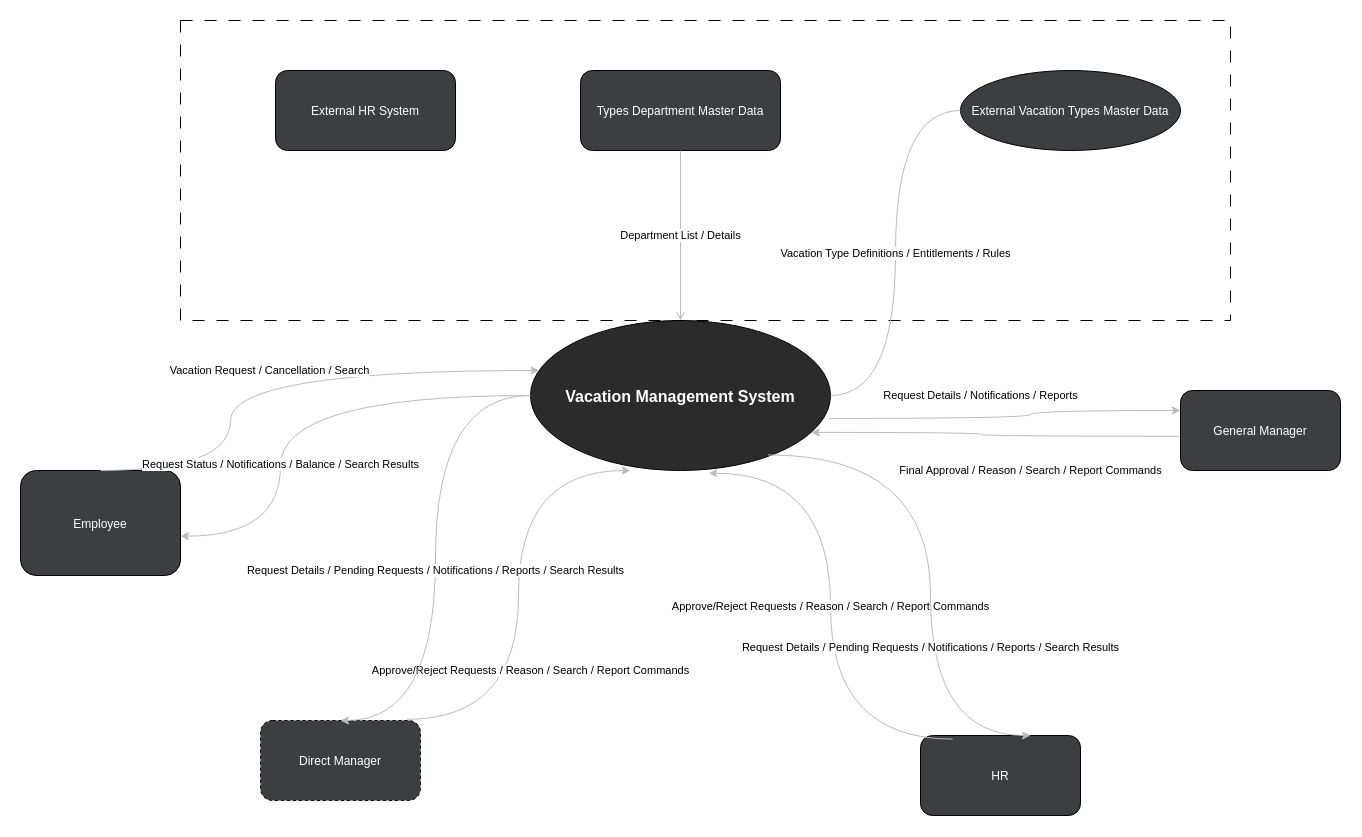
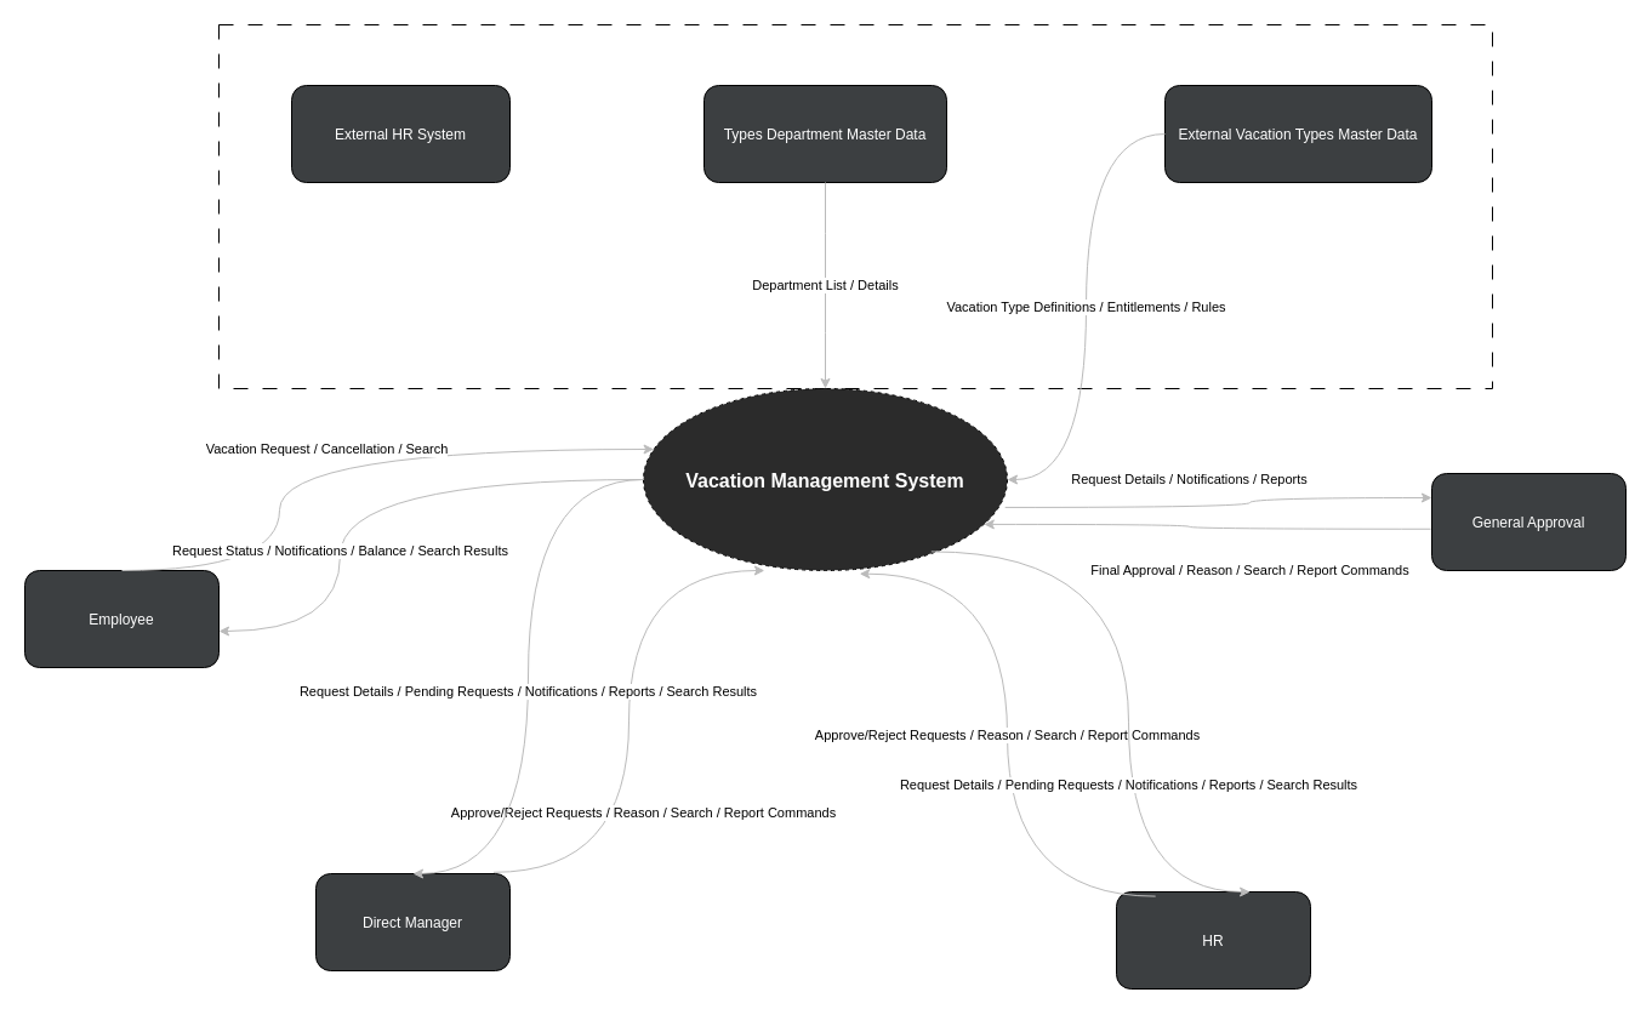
- <mxCell id="8" value="External HR System" style="rounded=1;fillColor=#3C3F41;fontColor=#FFFFFF;fontSize=12;" vertex="1" parent="1"><mxGeometry x="275" y="70" width="180" height="80" as="geometry" /></mxCell>
+ <mxCell id="8" value="External HR System" style="rounded=1;fillColor=#3C3F41;fontColor=#FFFFFF;fontSize=12;" vertex="1" parent="1"><mxGeometry x="240" y="70" width="180" height="80" as="geometry" /></mxCell>
- <mxCell id="10" value="External Vacation Types Master Data" style="ellipse;fillColor=#3C3F41;fontColor=#FFFFFF;fontSize=12;" vertex="1" parent="1"><mxGeometry x="960" y="70" width="220" height="80" as="geometry" /></mxCell>
+ <mxCell id="10" value="External Vacation Types Master Data" style="rounded=1;fillColor=#3C3F41;fontColor=#FFFFFF;fontSize=12;" vertex="1" parent="1"><mxGeometry x="960" y="70" width="220" height="80" as="geometry" /></mxCell>
- <mxCell id="19" value="Department List / Details" style="edgeStyle=elbowEdgeStyle;curved=1;endArrow=open;strokeColor=#BBBBBB;fontColor=#000000;html=1;align=center;verticalAlign=middle;" edge="1" parent="1" source="9" target="3"><mxGeometry relative="1" as="geometry" /></mxCell>
+ <mxCell id="19" value="Department List / Details" style="edgeStyle=elbowEdgeStyle;curved=1;endArrow=classic;strokeColor=#BBBBBB;fontColor=#000000;html=1;align=center;verticalAlign=middle;" edge="1" parent="1" source="9" target="3"><mxGeometry relative="1" as="geometry" /></mxCell>
- <mxCell id="20" value="Vacation Type Definitions / Entitlements / Rules" style="edgeStyle=elbowEdgeStyle;curved=1;endArrow=none;strokeColor=#BBBBBB;fontColor=#000000;html=1;align=center;verticalAlign=middle;" edge="1" parent="1" source="10" target="3"><mxGeometry relative="1" as="geometry" /></mxCell>
+ <mxCell id="20" value="Vacation Type Definitions / Entitlements / Rules" style="edgeStyle=elbowEdgeStyle;curved=1;endArrow=classic;strokeColor=#BBBBBB;fontColor=#000000;html=1;align=center;verticalAlign=middle;" edge="1" parent="1" source="10" target="3"><mxGeometry relative="1" as="geometry" /></mxCell>
- <mxCell id="3" value="Vacation Management System" style="ellipse;fillColor=#2B2B2B;fontColor=#FFFFFF;fontSize=16;fontStyle=1;" vertex="1" parent="1"><mxGeometry x="530" y="320" width="300" height="150" as="geometry" /></mxCell>
+ <mxCell id="3" value="Vacation Management System" style="ellipse;fillColor=#2B2B2B;fontColor=#FFFFFF;fontSize=16;fontStyle=1;dashed=1;" vertex="1" parent="1"><mxGeometry x="530" y="320" width="300" height="150" as="geometry" /></mxCell>
- <mxCell id="7" value="General Manager" style="rounded=1;fillColor=#3C3F41;fontColor=#FFFFFF;fontSize=12;" vertex="1" parent="1"><mxGeometry x="1180" y="390" width="160" height="80" as="geometry" /></mxCell>
+ <mxCell id="7" value="General Approval" style="rounded=1;fillColor=#3C3F41;fontColor=#FFFFFF;fontSize=12;" vertex="1" parent="1"><mxGeometry x="1180" y="390" width="160" height="80" as="geometry" /></mxCell>
- <mxCell id="4" value="Employee" style="rounded=1;fillColor=#3C3F41;fontColor=#FFFFFF;fontSize=12;" vertex="1" parent="1"><mxGeometry x="20" y="470" width="160" height="105" as="geometry" /></mxCell>
+ <mxCell id="4" value="Employee" style="rounded=1;fillColor=#3C3F41;fontColor=#FFFFFF;fontSize=12;" vertex="1" parent="1"><mxGeometry x="20" y="470" width="160" height="80" as="geometry" /></mxCell>
- <mxCell id="5" value="Direct Manager" style="rounded=1;fillColor=#3C3F41;fontColor=#FFFFFF;fontSize=12;dashed=1;" vertex="1" parent="1"><mxGeometry x="260" y="720" width="160" height="80" as="geometry" /></mxCell>
+ <mxCell id="5" value="Direct Manager" style="rounded=1;fillColor=#3C3F41;fontColor=#FFFFFF;fontSize=12;" vertex="1" parent="1"><mxGeometry x="260" y="720" width="160" height="80" as="geometry" /></mxCell>
